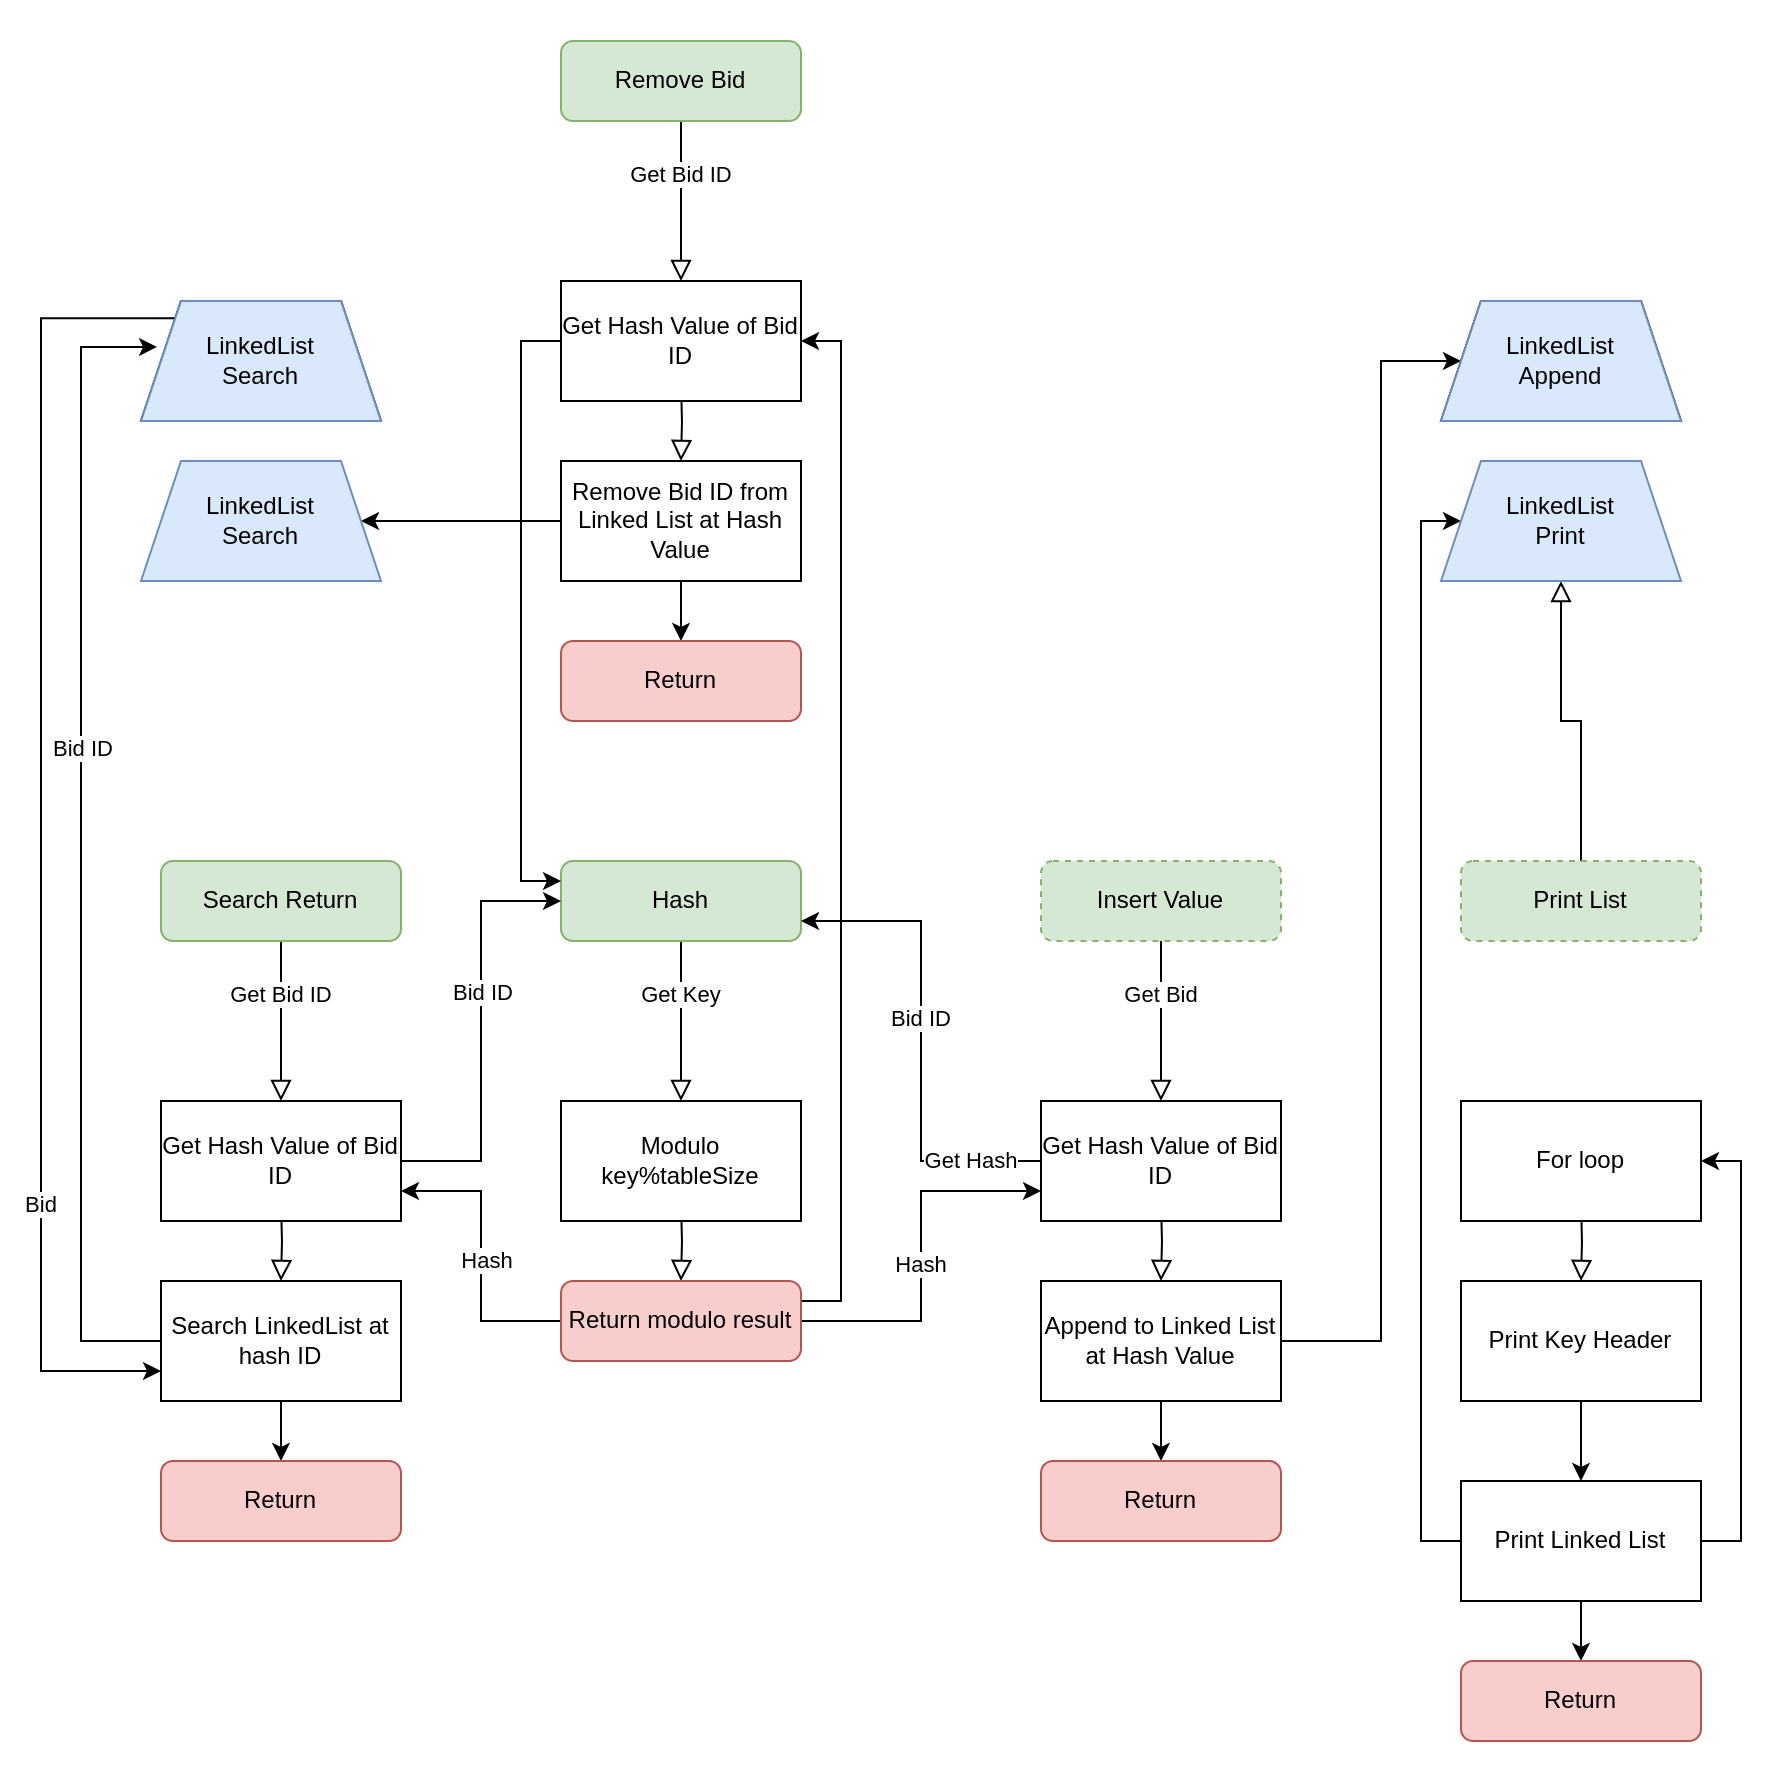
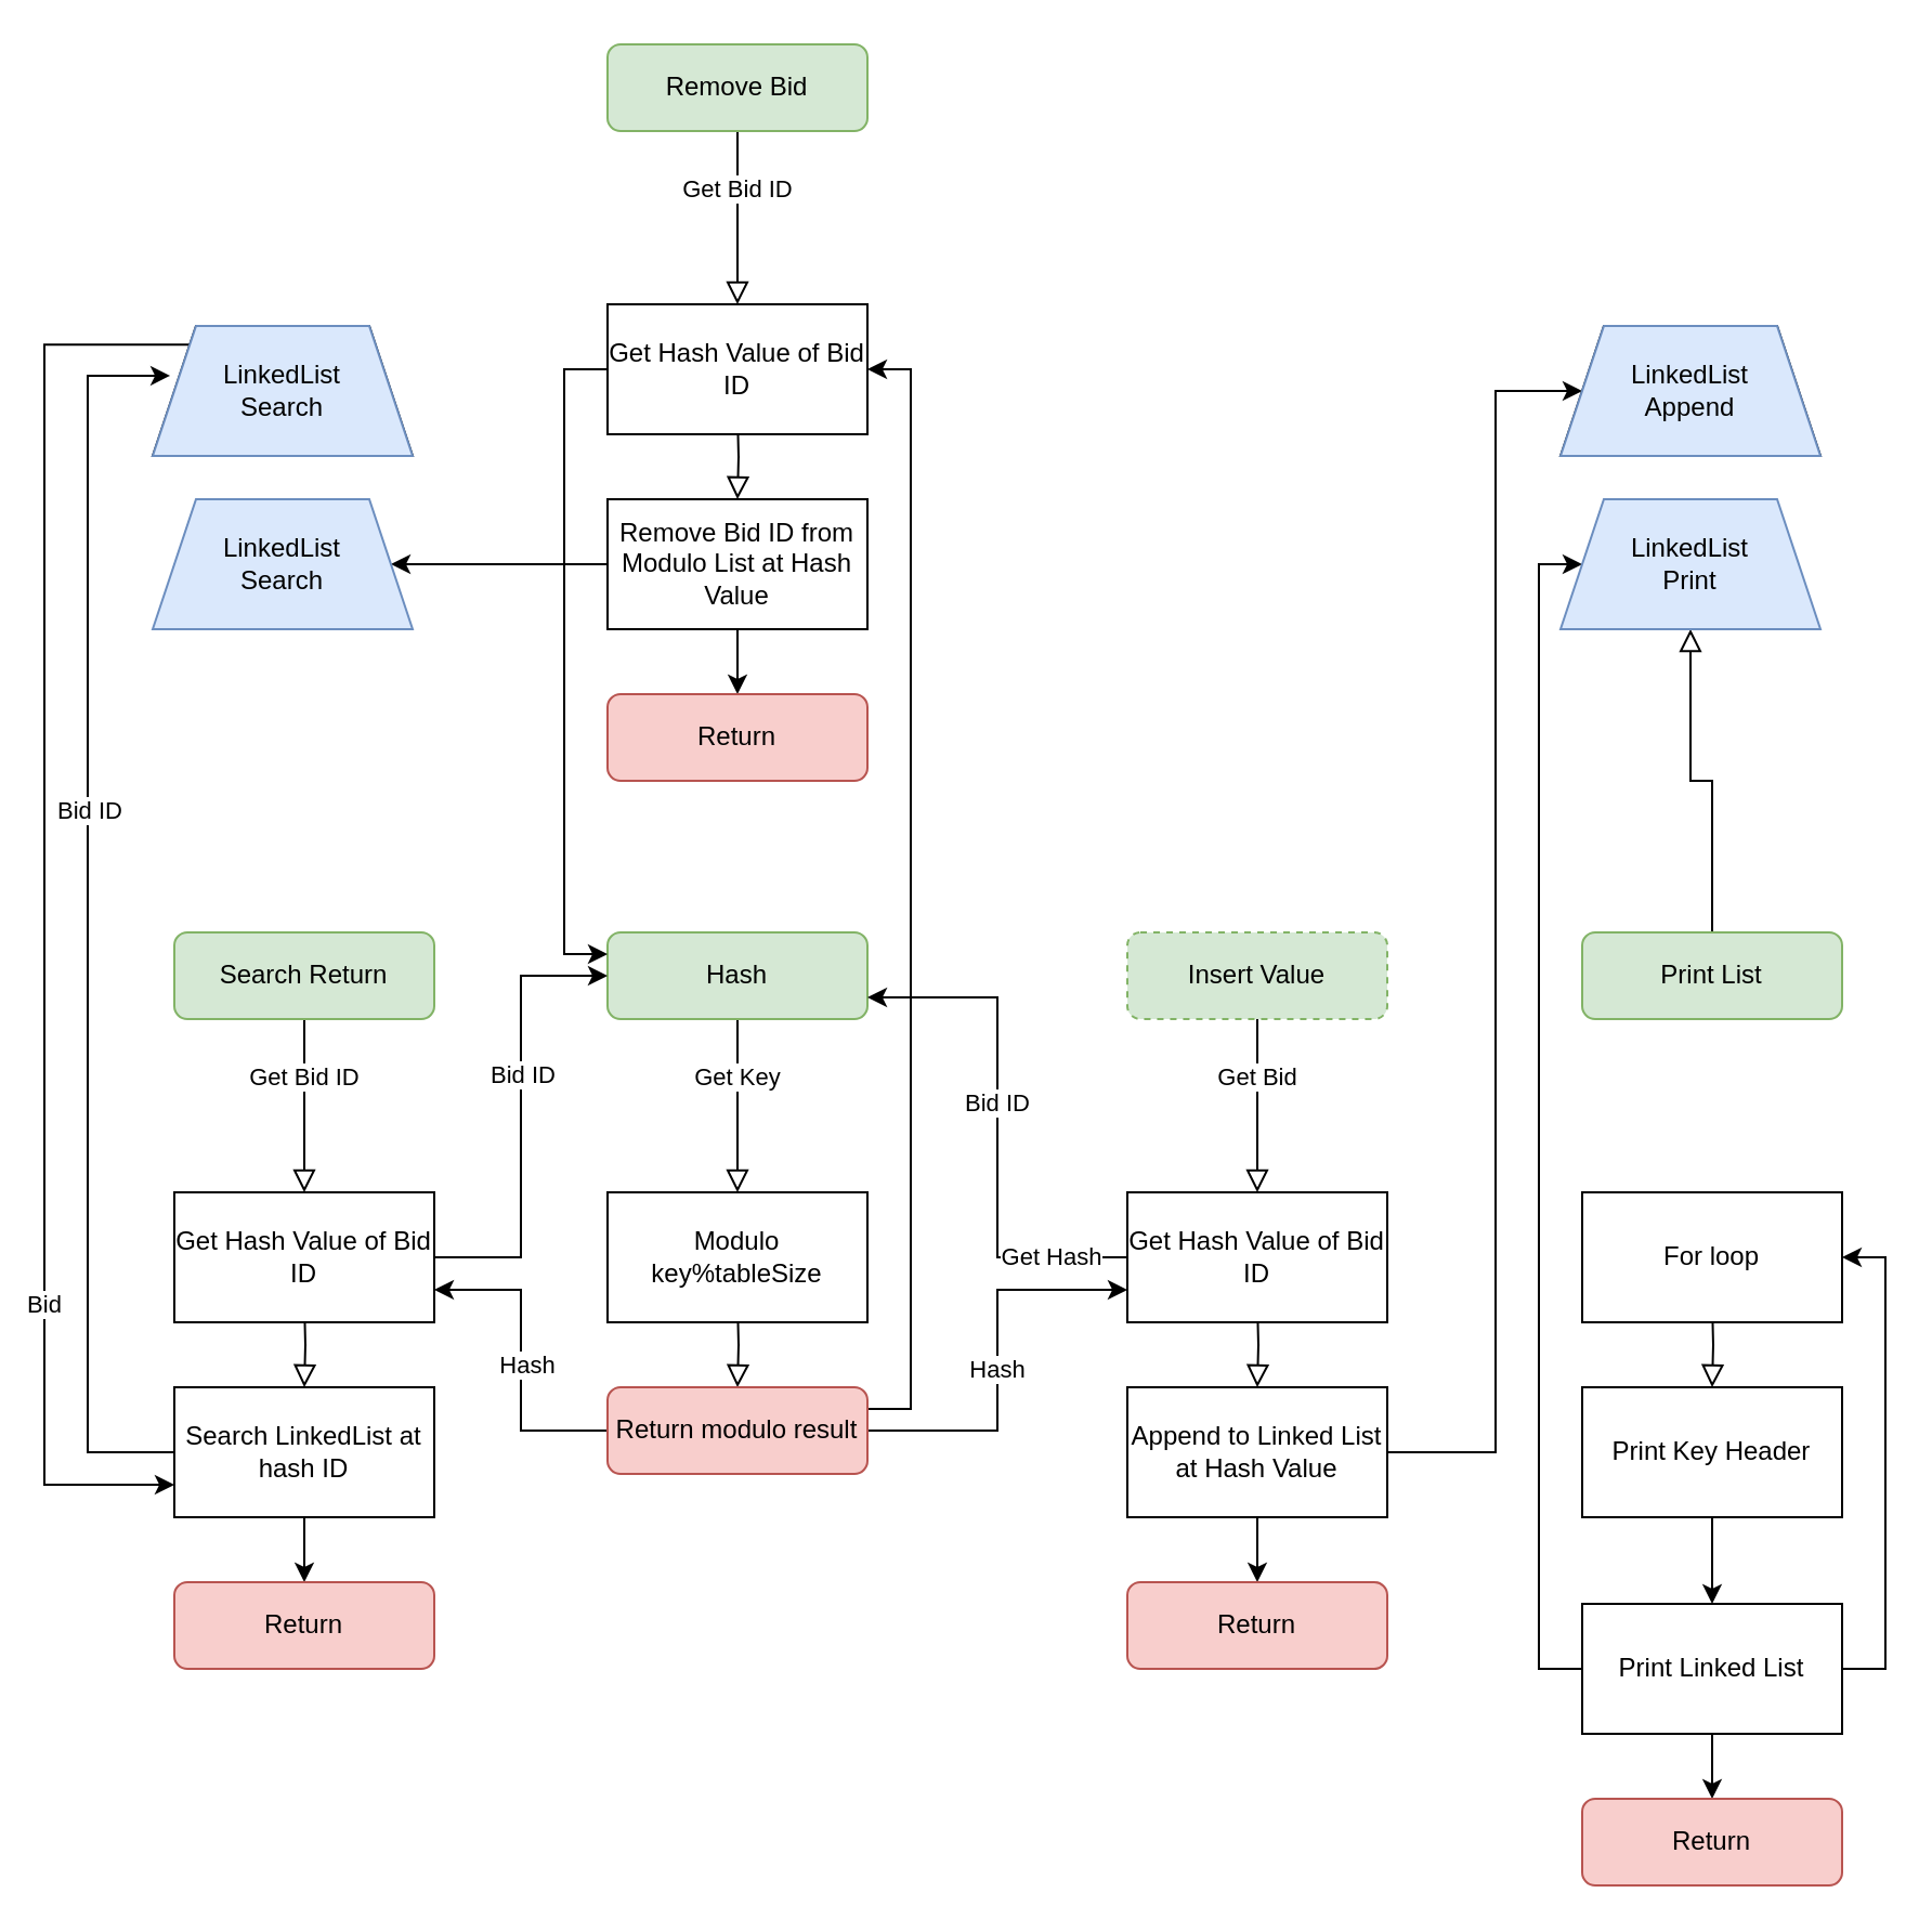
- <mxCell id="62" value="Remove Bid ID from Linked List at Hash Value" style="rounded=0;whiteSpace=wrap;html=1;" vertex="1" parent="1"><mxGeometry x="280" y="230" width="120" height="60" as="geometry" /></mxCell>
+ <mxCell id="62" value="Remove Bid ID from Modulo List at Hash Value" style="rounded=0;whiteSpace=wrap;html=1;" vertex="1" parent="1"><mxGeometry x="280" y="230" width="120" height="60" as="geometry" /></mxCell>
- <mxCell id="26" value="Print List" style="rounded=1;whiteSpace=wrap;html=1;fontSize=12;glass=0;strokeWidth=1;shadow=0;fillColor=#d5e8d4;strokeColor=#82b366;dashed=1;" vertex="1" parent="1"><mxGeometry x="730" y="430" width="120" height="40" as="geometry" /></mxCell>
+ <mxCell id="26" value="Print List" style="rounded=1;whiteSpace=wrap;html=1;fontSize=12;glass=0;strokeWidth=1;shadow=0;fillColor=#d5e8d4;strokeColor=#82b366;" vertex="1" parent="1"><mxGeometry x="730" y="430" width="120" height="40" as="geometry" /></mxCell>
